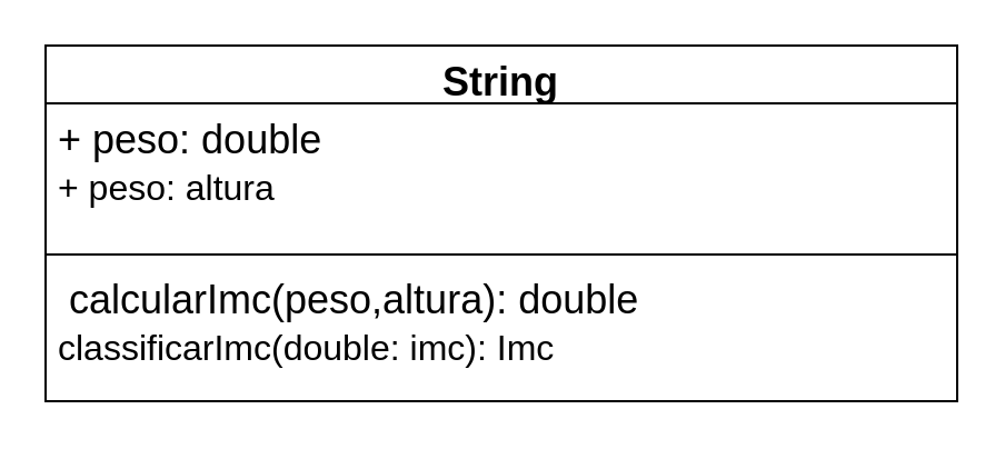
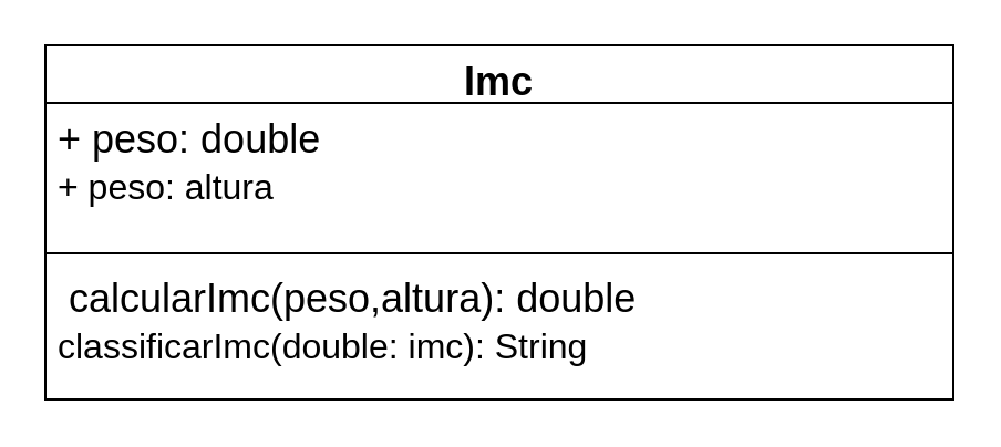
- <mxCell id="2" value="&lt;font style=&quot;font-size: 18px;&quot;&gt;String&lt;/font&gt;" style="swimlane;fontStyle=1;align=center;verticalAlign=top;childLayout=stackLayout;horizontal=1;startSize=26;horizontalStack=0;resizeParent=1;resizeParentMax=0;resizeLast=0;collapsible=1;marginBottom=0;whiteSpace=wrap;html=1;" vertex="1" parent="1"><mxGeometry x="20" y="20" width="410" height="160" as="geometry" /></mxCell>
+ <mxCell id="2" value="&lt;font style=&quot;font-size: 18px;&quot;&gt;Imc&lt;/font&gt;" style="swimlane;fontStyle=1;align=center;verticalAlign=top;childLayout=stackLayout;horizontal=1;startSize=26;horizontalStack=0;resizeParent=1;resizeParentMax=0;resizeLast=0;collapsible=1;marginBottom=0;whiteSpace=wrap;html=1;" vertex="1" parent="1"><mxGeometry x="20" y="20" width="410" height="160" as="geometry" /></mxCell>
- <mxCell id="5" value="&lt;font style=&quot;font-size: 18px;&quot;&gt;&amp;nbsp;calcularImc(peso,altura): double&lt;/font&gt;&lt;div&gt;&lt;font size=&quot;3&quot;&gt;classificarImc(double: imc): Imc&lt;/font&gt;&lt;/div&gt;" style="text;strokeColor=none;fillColor=none;align=left;verticalAlign=top;spacingLeft=4;spacingRight=4;overflow=hidden;rotatable=0;points=[[0,0.5],[1,0.5]];portConstraint=eastwest;whiteSpace=wrap;html=1;" vertex="1" parent="2"><mxGeometry y="98" width="410" height="62" as="geometry" /></mxCell>
+ <mxCell id="5" value="&lt;font style=&quot;font-size: 18px;&quot;&gt;&amp;nbsp;calcularImc(peso,altura): double&lt;/font&gt;&lt;div&gt;&lt;font size=&quot;3&quot;&gt;classificarImc(double: imc): String&lt;/font&gt;&lt;/div&gt;" style="text;strokeColor=none;fillColor=none;align=left;verticalAlign=top;spacingLeft=4;spacingRight=4;overflow=hidden;rotatable=0;points=[[0,0.5],[1,0.5]];portConstraint=eastwest;whiteSpace=wrap;html=1;" vertex="1" parent="2"><mxGeometry y="98" width="410" height="62" as="geometry" /></mxCell>
